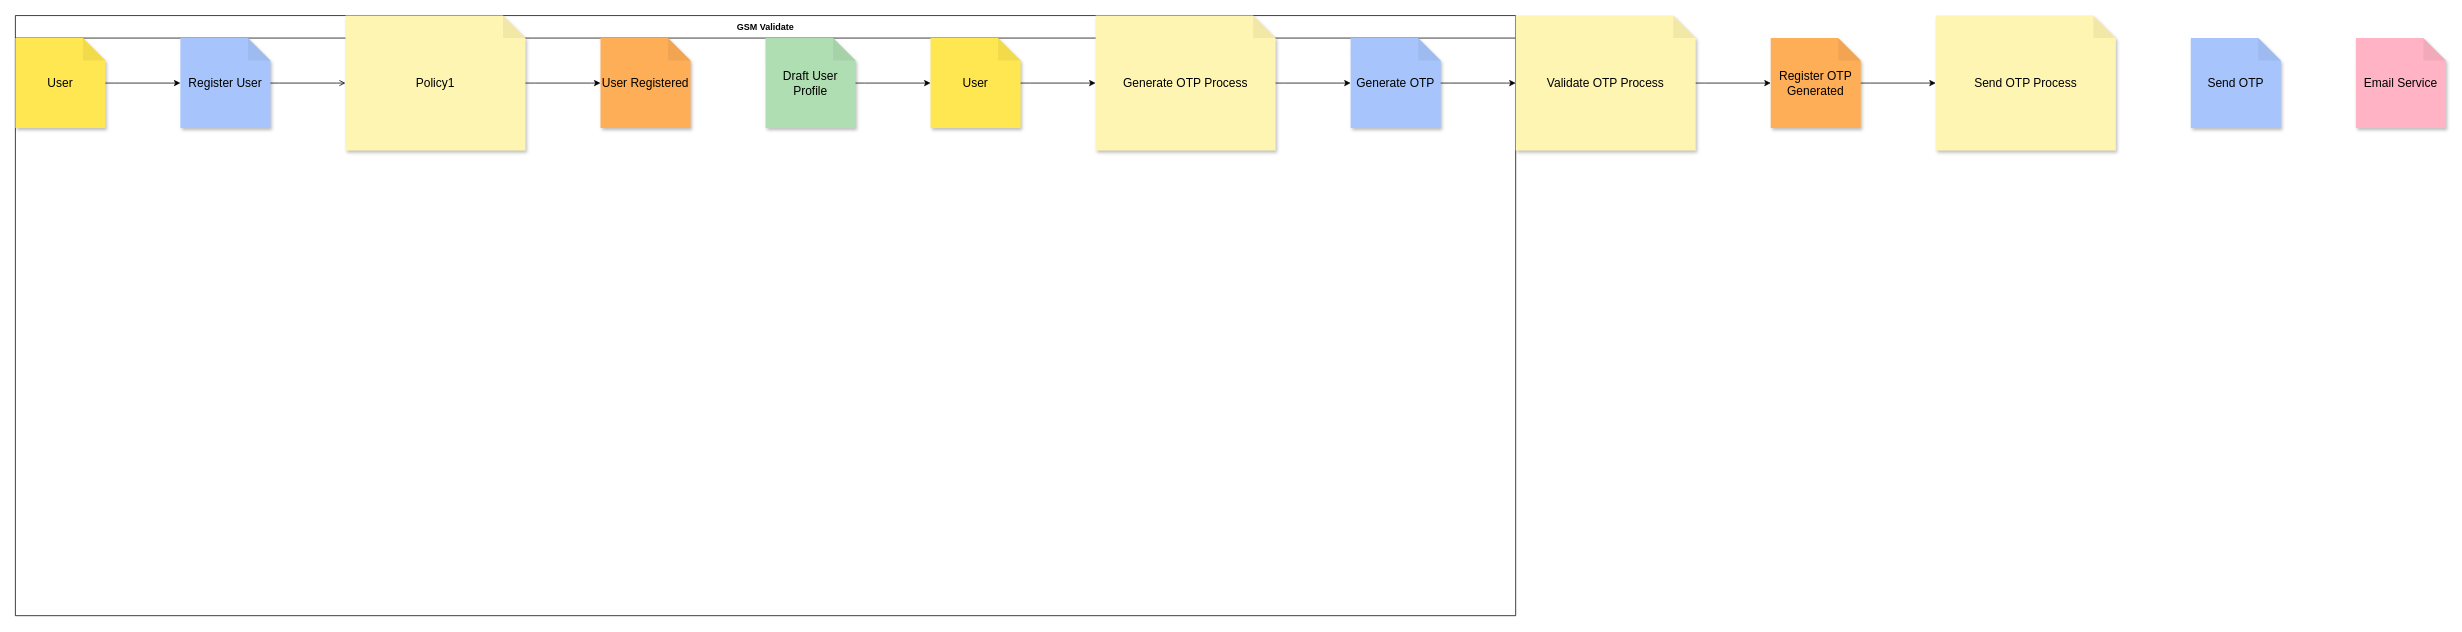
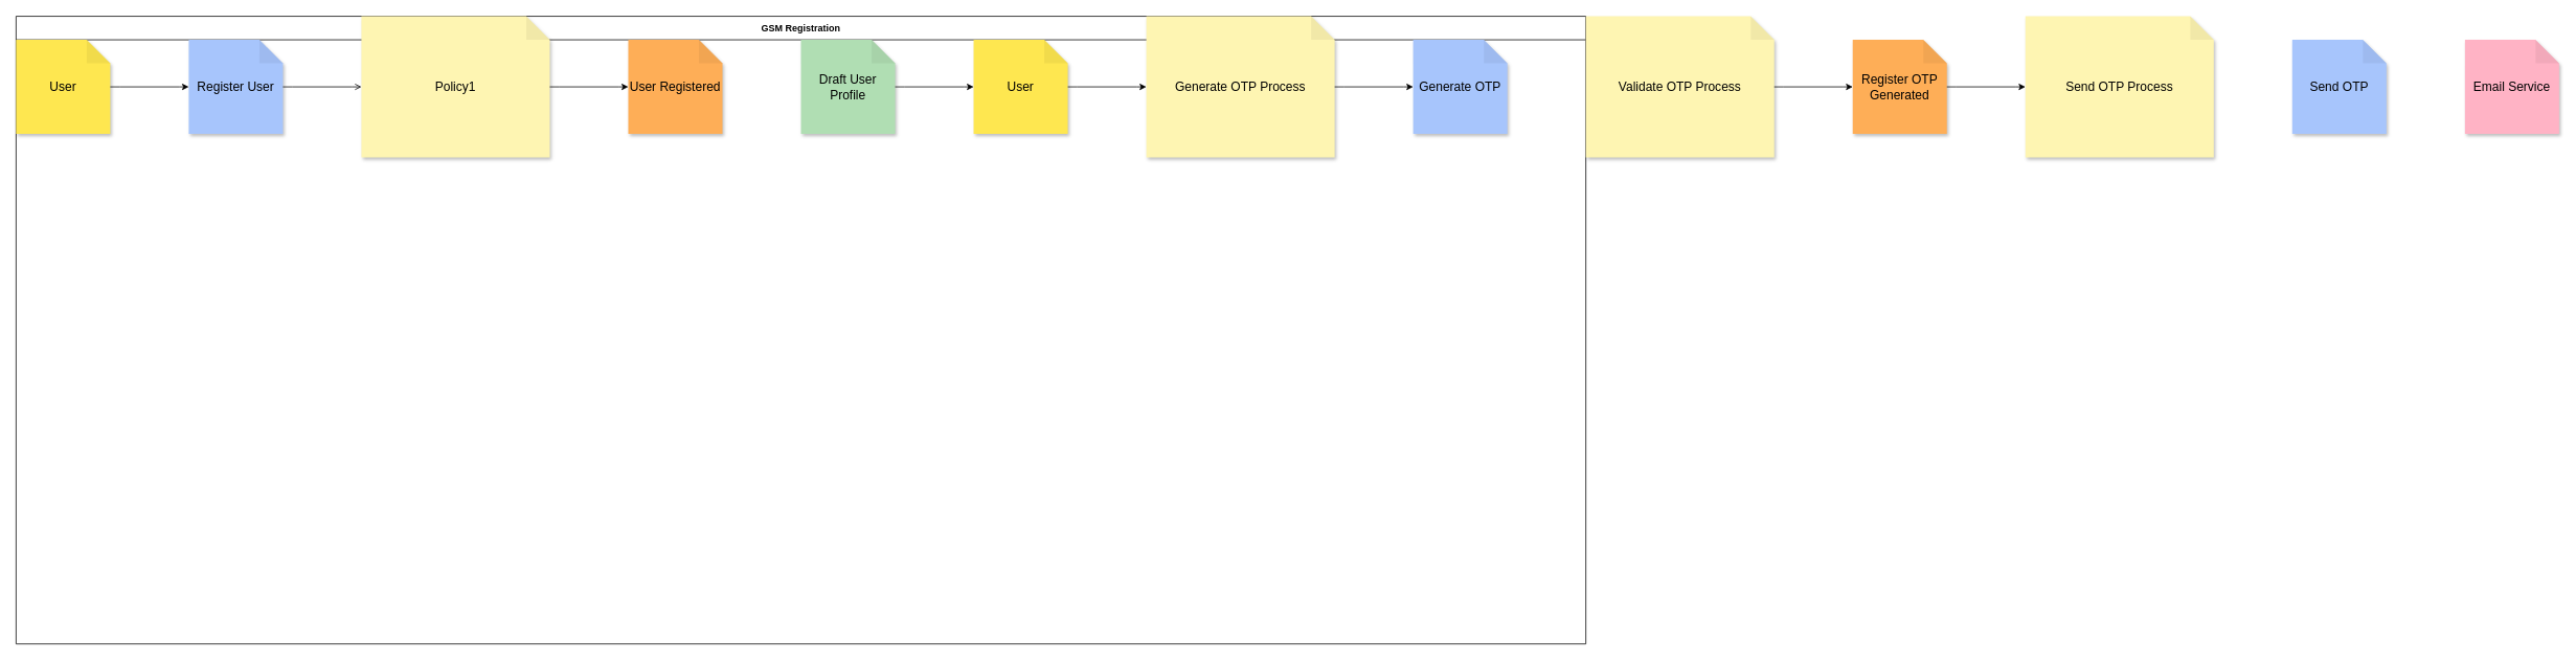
- <mxCell id="2" value="GSM Validate" style="swimlane;startSize=30;horizontal=1;" parent="1" vertex="1"><mxGeometry y="20" width="2000" height="800" as="geometry" x="20" /></mxCell>
+ <mxCell id="2" value="GSM Registration" style="swimlane;startSize=30;horizontal=1;" parent="1" vertex="1"><mxGeometry y="20" width="2000" height="800" as="geometry" x="20" /></mxCell>
- <mxCell id="22" style="edgeStyle=orthogonalEdgeStyle;rounded=0;orthogonalLoop=1;jettySize=auto;html=1;noEdgeStyle=1;orthogonal=1;" parent="2" source="10" target="11" edge="1"><mxGeometry relative="1" as="geometry"><Array as="points"><mxPoint x="1912" y="90" /><mxPoint x="1988" y="90" /></Array></mxGeometry></mxCell>
